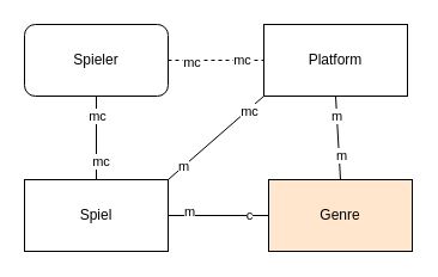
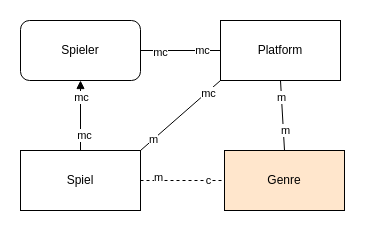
- <mxCell id="18" value="" style="endArrow=none;html=1;rounded=0;exitX=1;exitY=0.5;exitDx=0;exitDy=0;entryX=0;entryY=0.5;entryDx=0;entryDy=0;dashed=1;" edge="1" parent="1" source="3" target="5"><mxGeometry width="50" height="50" relative="1" as="geometry"><mxPoint x="200" y="230" as="sourcePoint" /><mxPoint x="250" y="180" as="targetPoint" /></mxGeometry></mxCell>
+ <mxCell id="18" value="" style="endArrow=none;html=1;rounded=0;exitX=1;exitY=0.5;exitDx=0;exitDy=0;entryX=0;entryY=0.5;entryDx=0;entryDy=0;" edge="1" parent="1" source="3" target="5"><mxGeometry width="50" height="50" relative="1" as="geometry"><mxPoint x="200" y="230" as="sourcePoint" /><mxPoint x="250" y="180" as="targetPoint" /></mxGeometry></mxCell>
- <mxCell id="12" value="" style="endArrow=none;html=1;rounded=0;exitX=0.5;exitY=0;exitDx=0;exitDy=0;entryX=0.5;entryY=1;entryDx=0;entryDy=0;" edge="1" parent="1" source="2" target="3"><mxGeometry width="50" height="50" relative="1" as="geometry"><mxPoint x="200" y="230" as="sourcePoint" /><mxPoint x="250" y="180" as="targetPoint" /></mxGeometry></mxCell>
+ <mxCell id="12" value="" style="endArrow=block;html=1;rounded=0;exitX=0.5;exitY=0;exitDx=0;exitDy=0;entryX=0.5;entryY=1;entryDx=0;entryDy=0;" edge="1" parent="1" source="2" target="3"><mxGeometry width="50" height="50" relative="1" as="geometry"><mxPoint x="200" y="230" as="sourcePoint" /><mxPoint x="250" y="180" as="targetPoint" /></mxGeometry></mxCell>
- <mxCell id="6" value="" style="endArrow=none;html=1;rounded=0;exitX=1;exitY=0.5;exitDx=0;exitDy=0;entryX=0;entryY=0.5;entryDx=0;entryDy=0;" edge="1" parent="1" source="2" target="4"><mxGeometry width="50" height="50" relative="1" as="geometry"><mxPoint x="200" y="230" as="sourcePoint" /><mxPoint x="250" y="180" as="targetPoint" /></mxGeometry></mxCell>
+ <mxCell id="6" value="" style="endArrow=none;html=1;rounded=0;exitX=1;exitY=0.5;exitDx=0;exitDy=0;entryX=0;entryY=0.5;entryDx=0;entryDy=0;dashed=1;" edge="1" parent="1" source="2" target="4"><mxGeometry width="50" height="50" relative="1" as="geometry"><mxPoint x="200" y="230" as="sourcePoint" /><mxPoint x="250" y="180" as="targetPoint" /></mxGeometry></mxCell>
